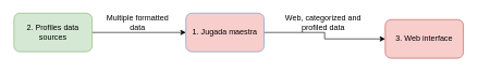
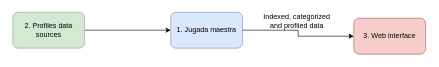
- <mxCell id="7" value="Multiple formatted data" style="text;html=1;strokeColor=none;fillColor=none;align=center;verticalAlign=middle;whiteSpace=wrap;rounded=0;" parent="1" vertex="1"><mxGeometry x="160" y="20" width="100" height="30" as="geometry" /></mxCell>
- <mxCell id="8" value="Web, categorized and profiled data" style="text;html=1;strokeColor=none;fillColor=none;align=center;verticalAlign=middle;whiteSpace=wrap;rounded=0;" parent="1" vertex="1"><mxGeometry x="430" y="20" width="130" height="30" as="geometry" /></mxCell>
+ <mxCell id="8" value="Indexed, categorized and profiled data" style="text;html=1;strokeColor=none;fillColor=none;align=center;verticalAlign=middle;whiteSpace=wrap;rounded=0;" parent="1" vertex="1"><mxGeometry x="430" y="20" width="130" height="30" as="geometry" /></mxCell>
- <mxCell id="3" value="1. Jugada maestra" style="rounded=1;whiteSpace=wrap;html=1;fillColor=#f8cecc;strokeColor=#6c8ebf;" parent="1" vertex="1"><mxGeometry x="284" y="20" width="120" height="60" as="geometry" /></mxCell>
+ <mxCell id="3" value="1. Jugada maestra" style="rounded=1;whiteSpace=wrap;html=1;fillColor=#dae8fc;strokeColor=#6c8ebf;" parent="1" vertex="1"><mxGeometry x="284" y="20" width="120" height="60" as="geometry" /></mxCell>
